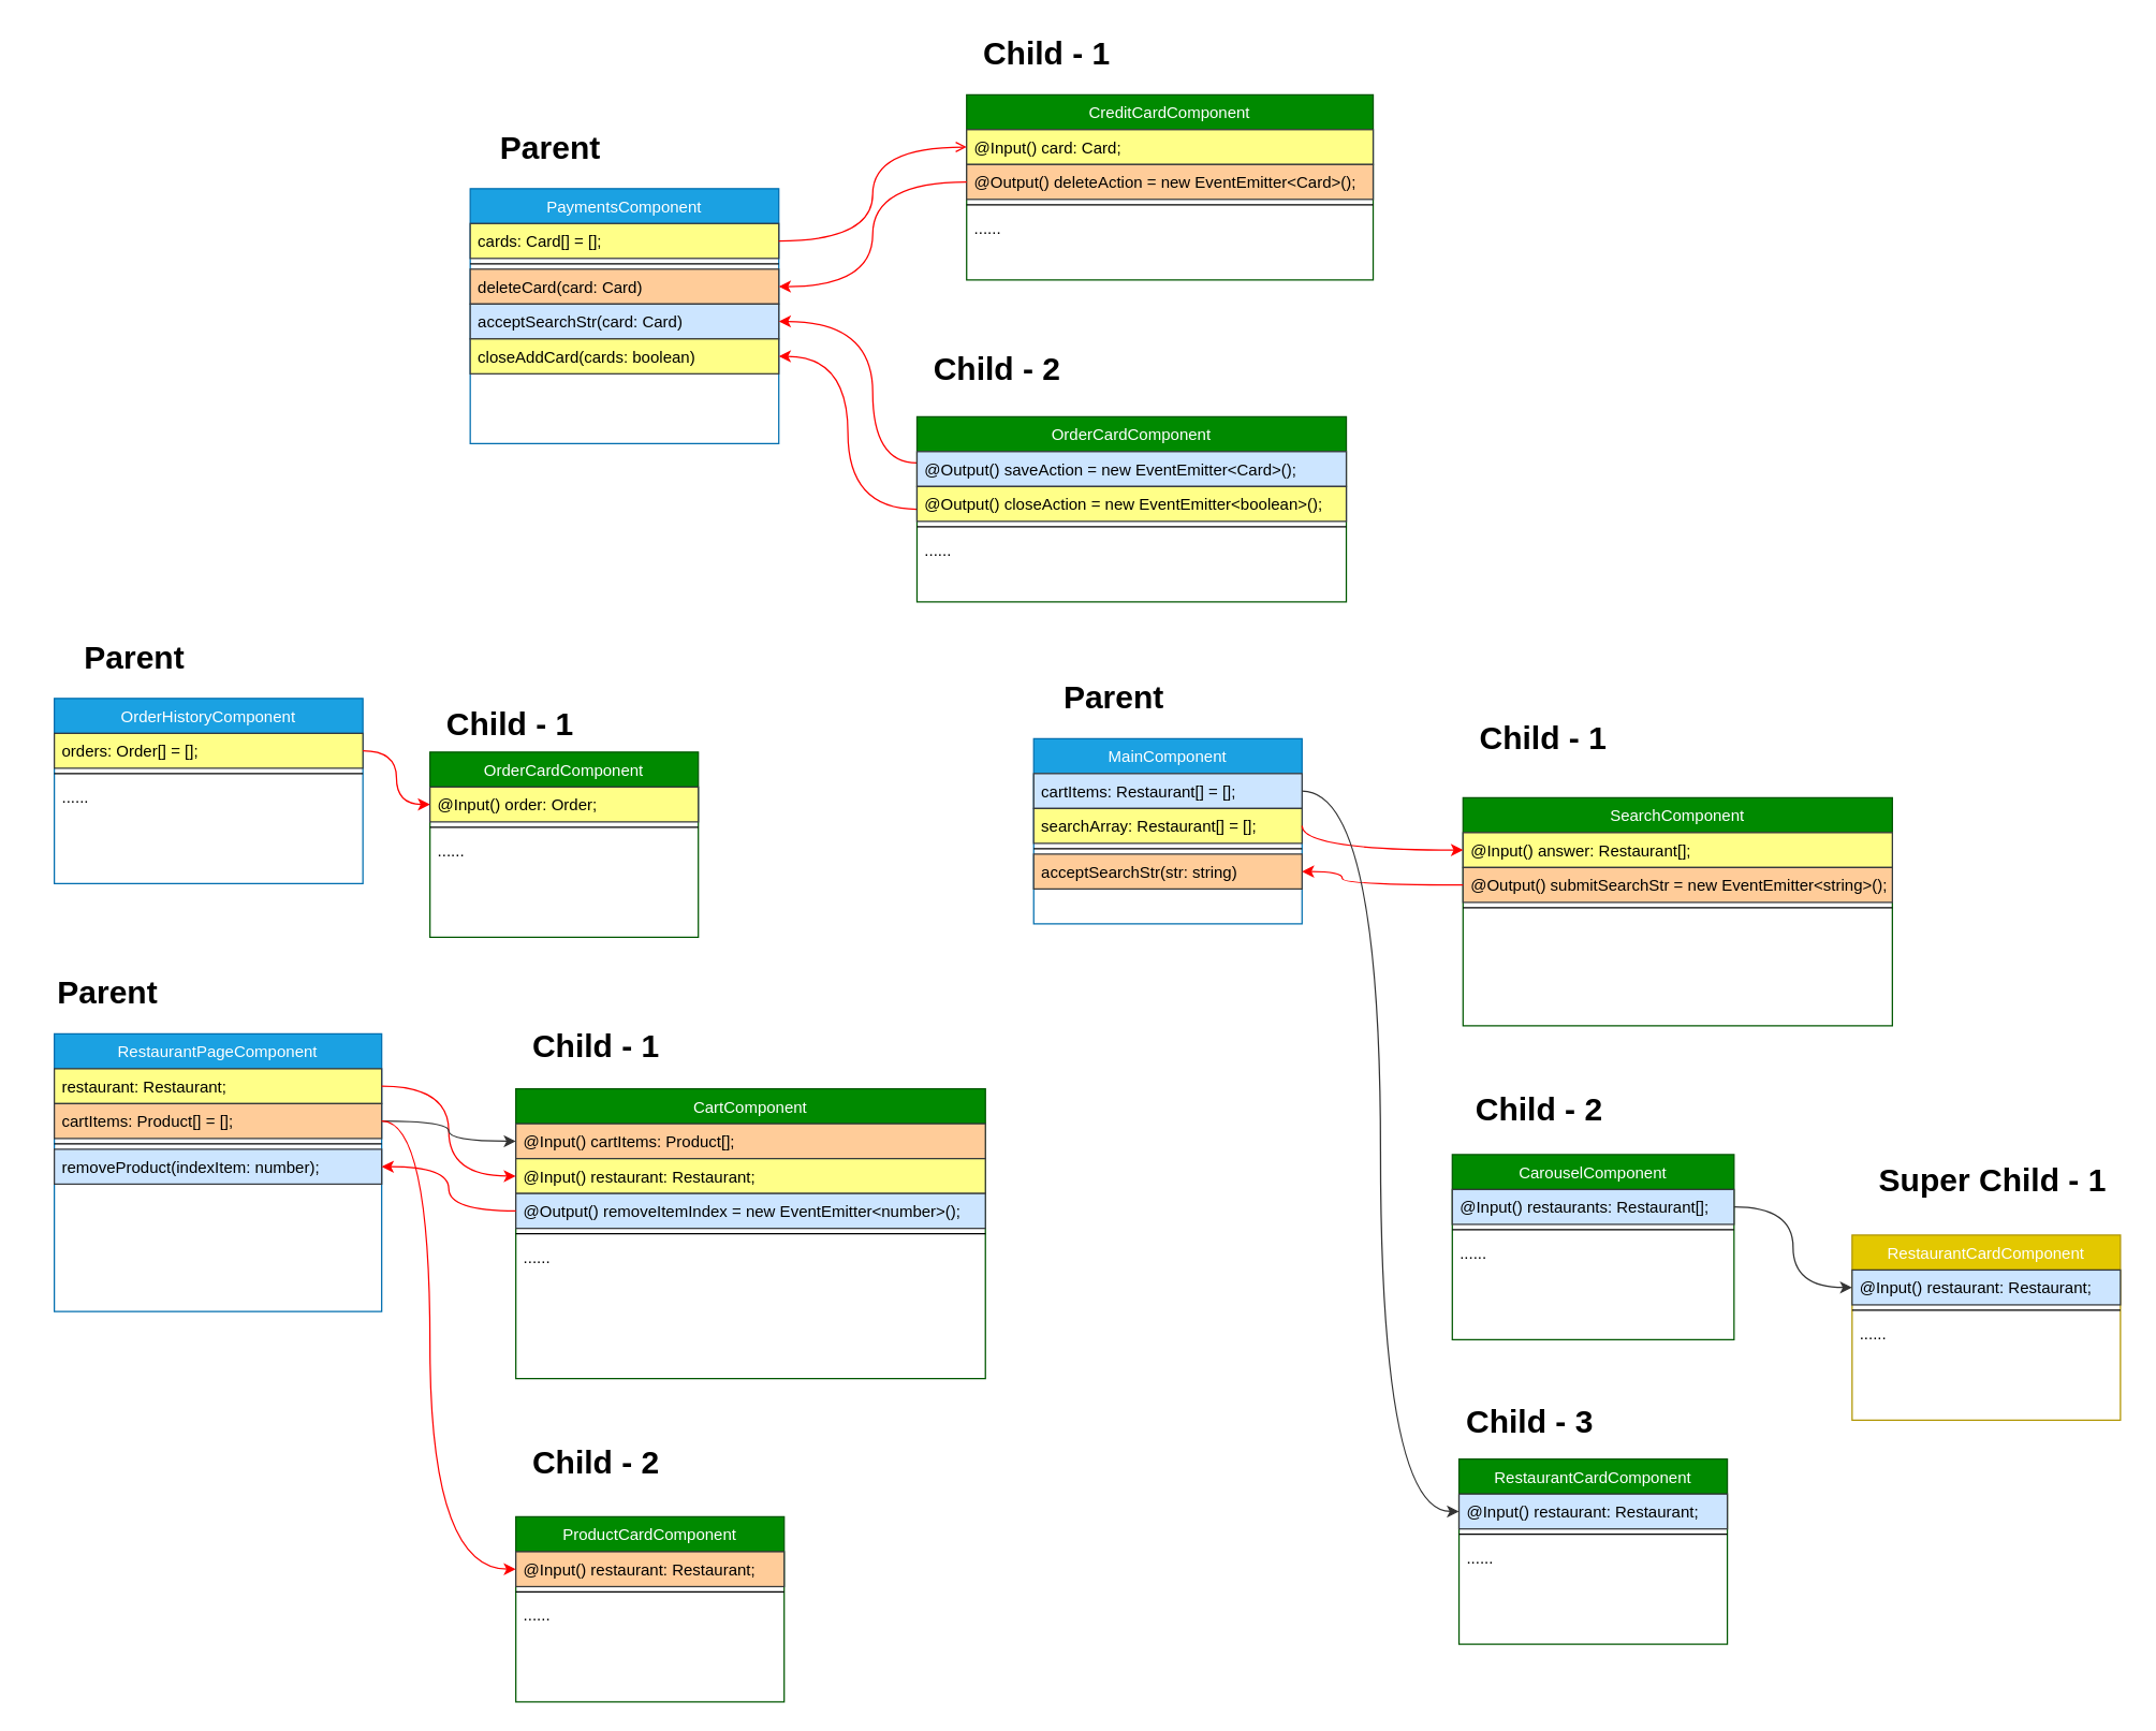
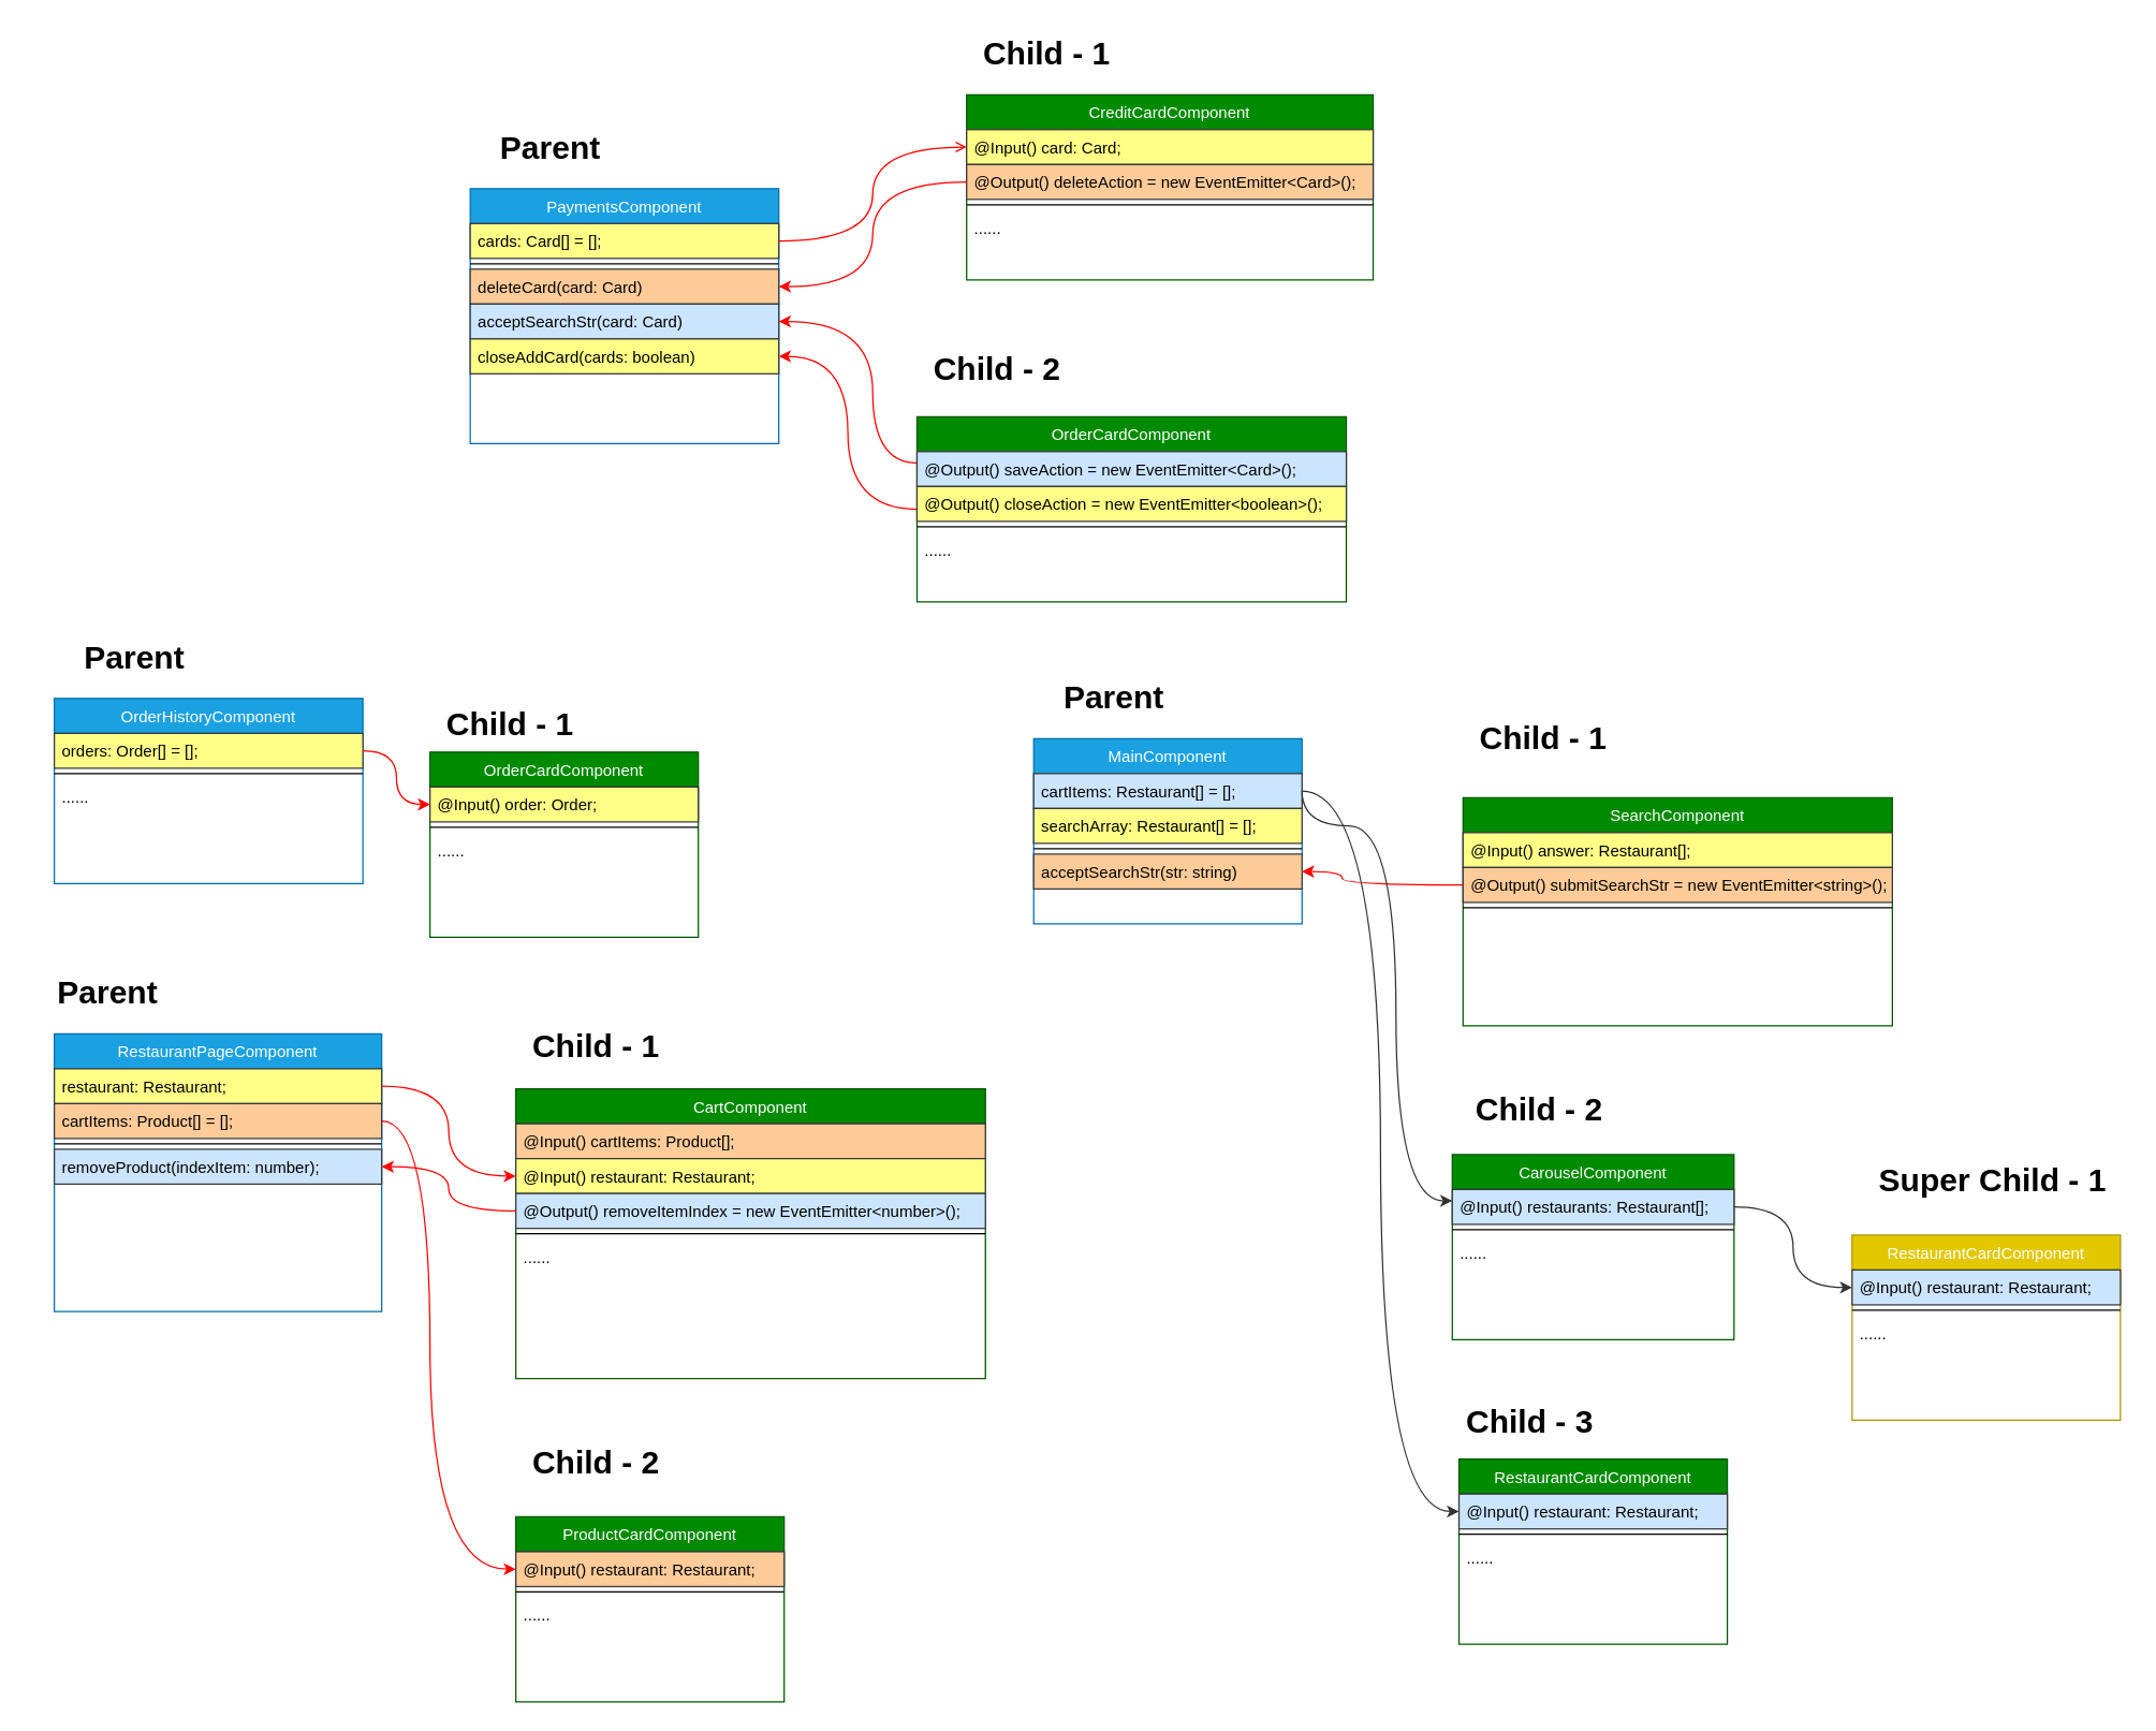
- <mxCell id="42" style="edgeStyle=orthogonalEdgeStyle;curved=1;rounded=0;orthogonalLoop=1;jettySize=auto;html=1;exitX=1;exitY=0.5;exitDx=0;exitDy=0;strokeColor=#FF0000;" parent="1" source="17" target="21" edge="1"><mxGeometry relative="1" as="geometry"><Array as="points"><mxPoint x="970" y="633" /></Array></mxGeometry></mxCell>
+ <mxCell id="44" style="edgeStyle=orthogonalEdgeStyle;curved=1;rounded=0;orthogonalLoop=1;jettySize=auto;html=1;exitX=1;exitY=0.5;exitDx=0;exitDy=0;entryX=0;entryY=0.25;entryDx=0;entryDy=0;strokeColor=#333333;" parent="1" source="16" target="11" edge="1"><mxGeometry relative="1" as="geometry"><Array as="points"><mxPoint x="1040" y="615" /><mxPoint x="1040" y="895" /></Array></mxGeometry></mxCell>
- <mxCell id="39" style="edgeStyle=orthogonalEdgeStyle;curved=1;rounded=0;orthogonalLoop=1;jettySize=auto;html=1;exitX=1;exitY=0.5;exitDx=0;exitDy=0;entryX=0;entryY=0.5;entryDx=0;entryDy=0;strokeColor=#333333;" parent="1" source="8" target="33" edge="1"><mxGeometry relative="1" as="geometry" /></mxCell>
